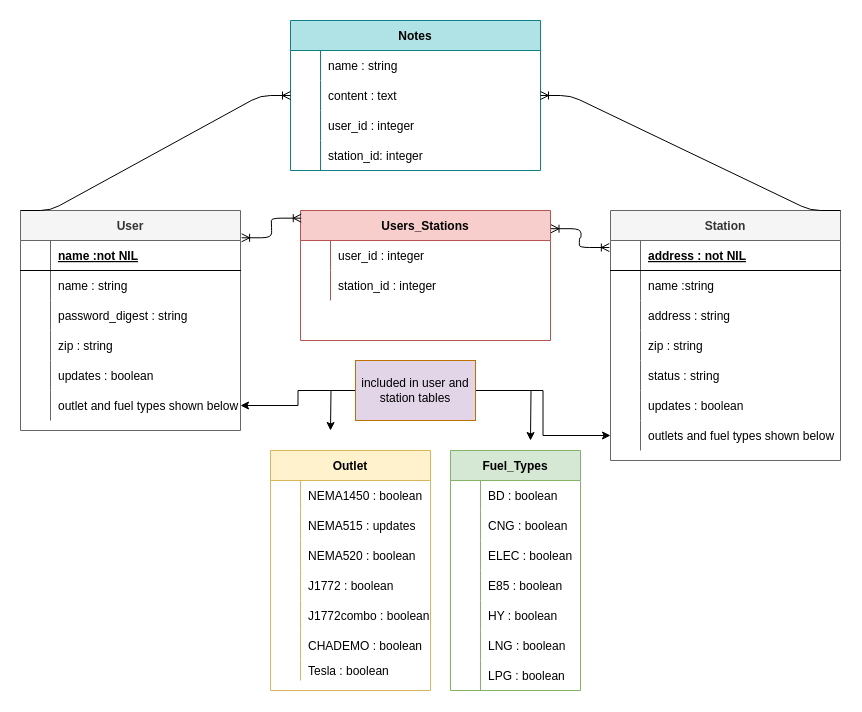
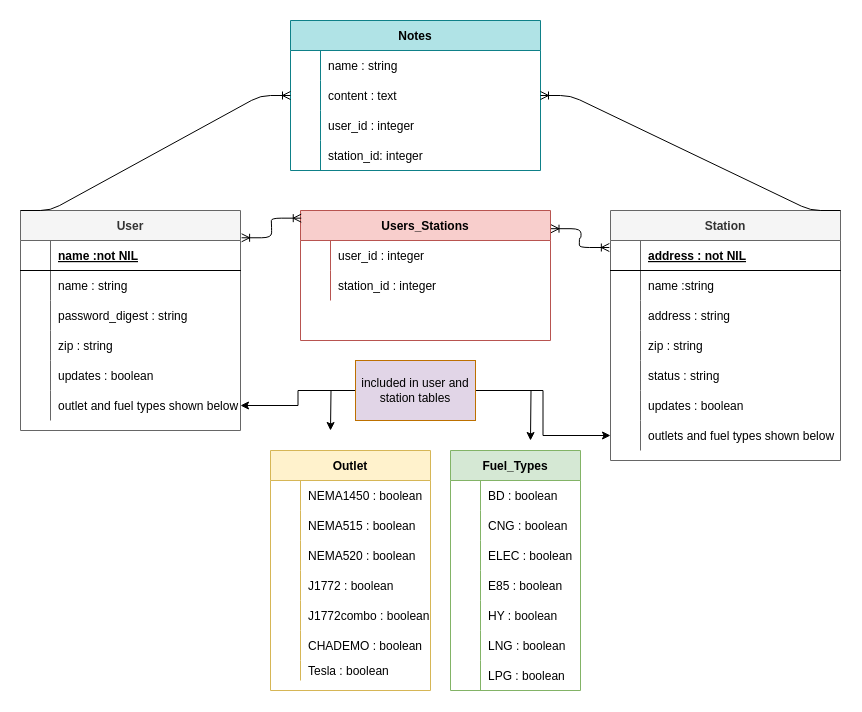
- <mxCell id="97" value="NEMA515 : updates" style="shape=partialRectangle;overflow=hidden;connectable=0;fillColor=none;top=0;left=0;bottom=0;right=0;align=left;spacingLeft=6;" vertex="1" parent="95"><mxGeometry x="30" width="130" height="30" as="geometry" /></mxCell>
+ <mxCell id="97" value="NEMA515 : boolean" style="shape=partialRectangle;overflow=hidden;connectable=0;fillColor=none;top=0;left=0;bottom=0;right=0;align=left;spacingLeft=6;" vertex="1" parent="95"><mxGeometry x="30" width="130" height="30" as="geometry" /></mxCell>
